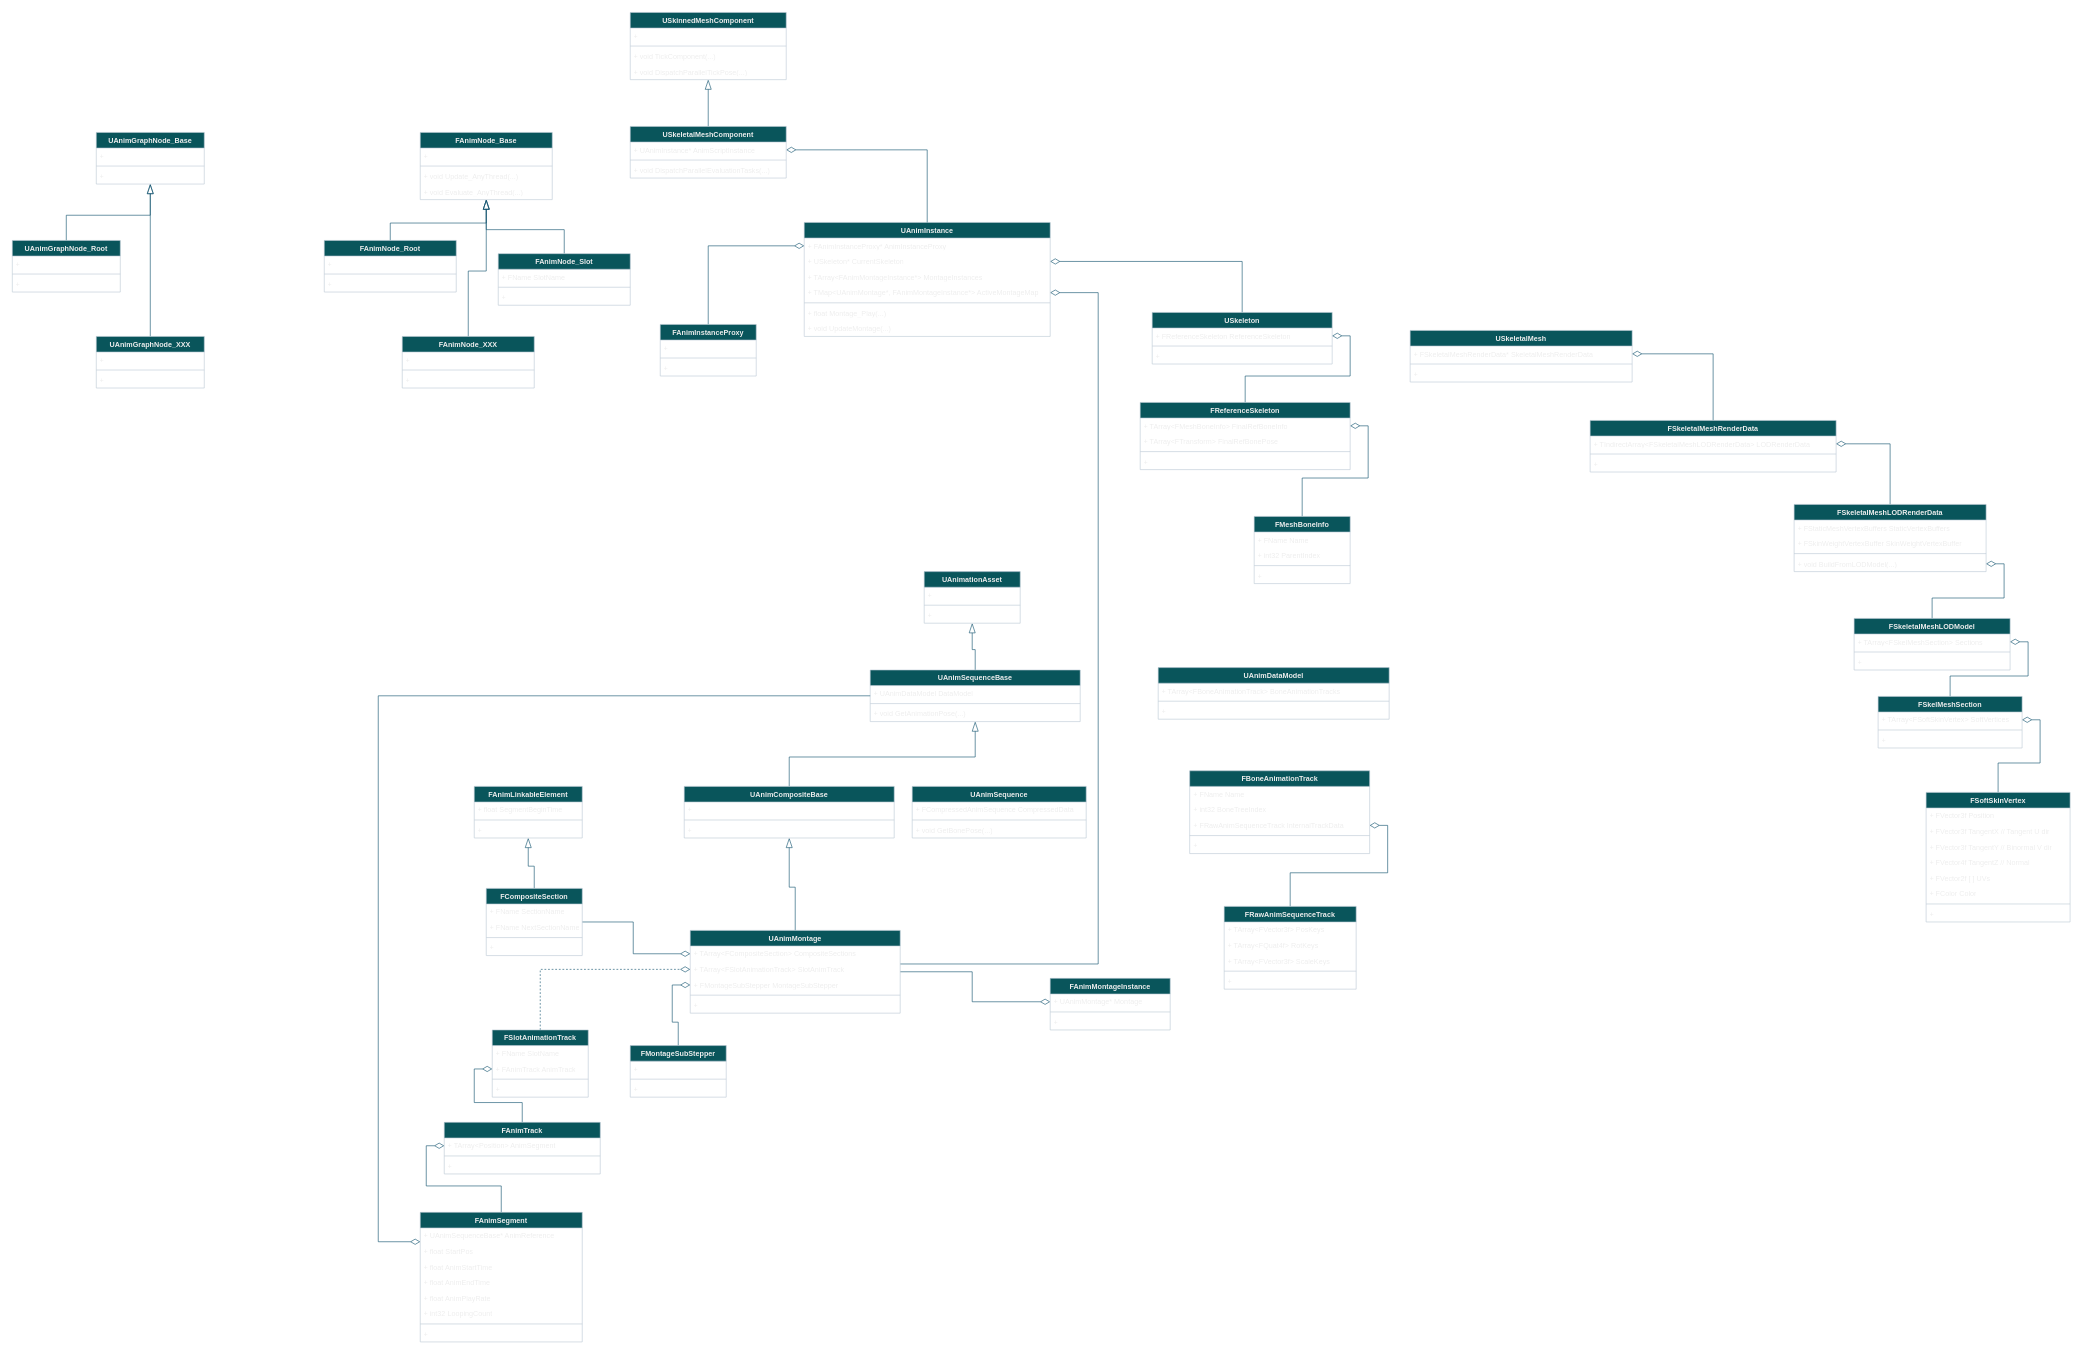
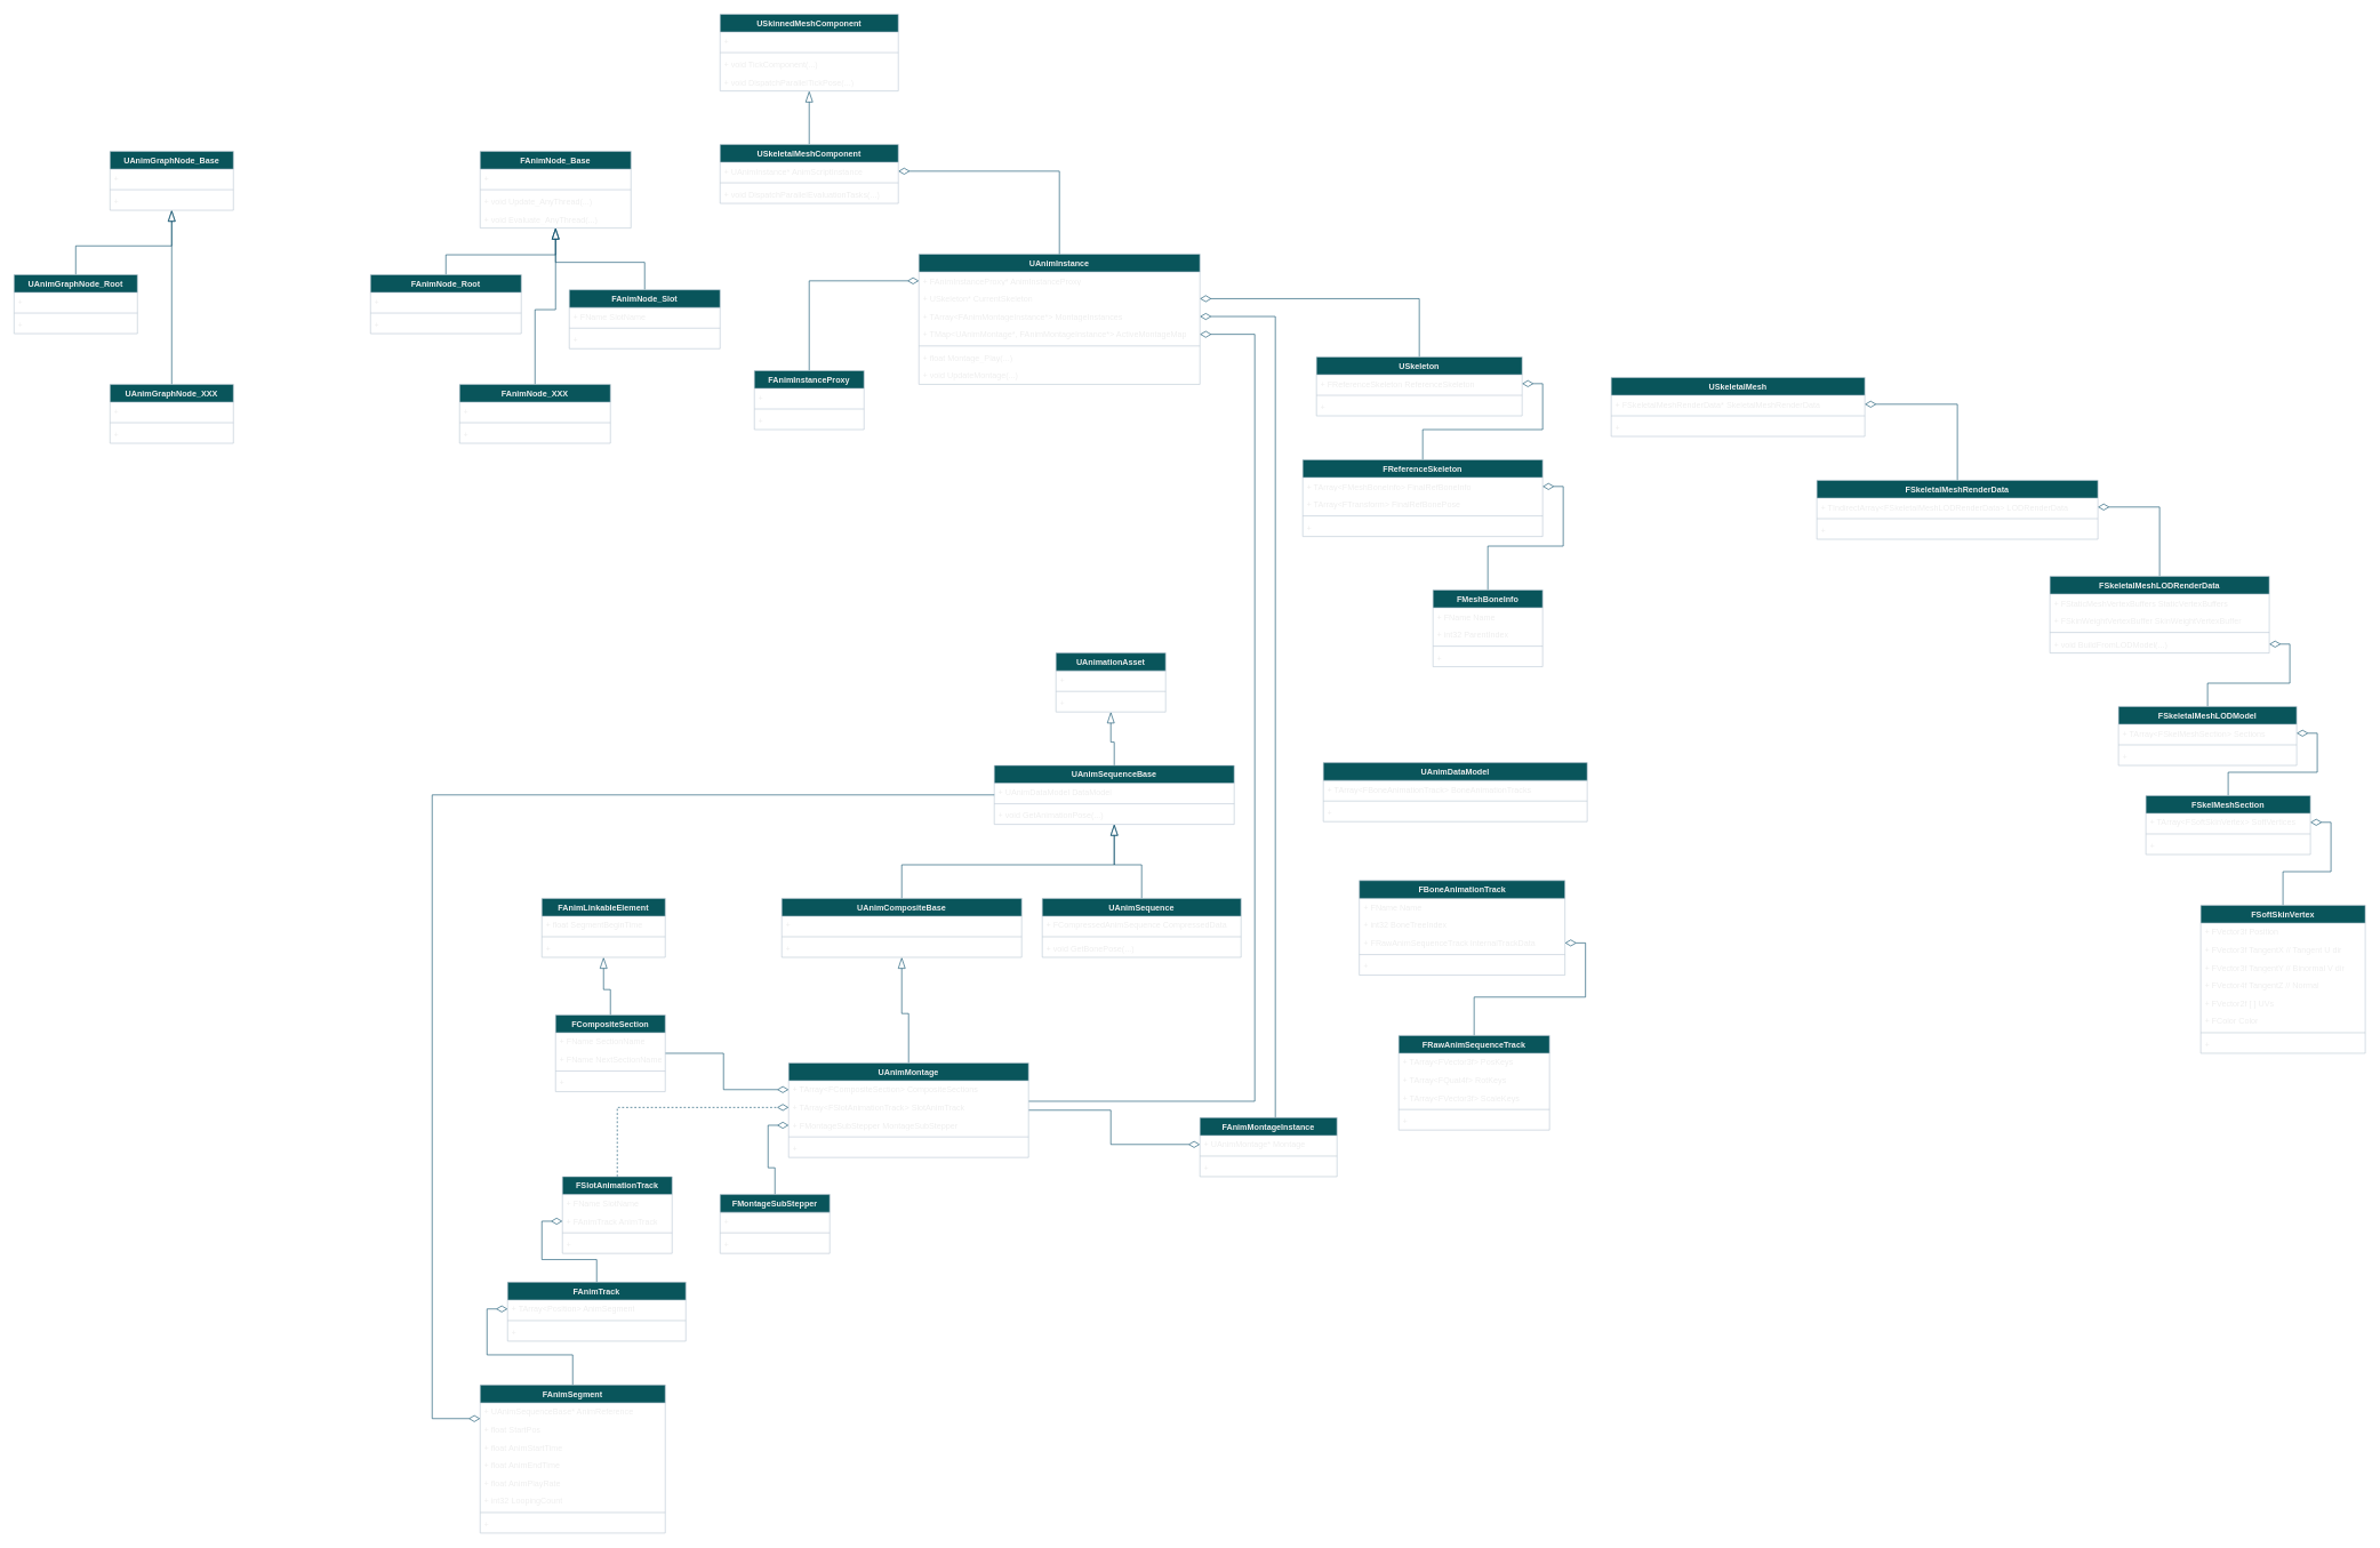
+ <mxCell id="2" style="edgeStyle=orthogonalEdgeStyle;rounded=0;orthogonalLoop=1;jettySize=auto;html=1;strokeColor=#0B4D6A;align=center;verticalAlign=middle;fontFamily=Helvetica;fontSize=11;fontColor=default;labelBackgroundColor=none;endArrow=diamondThin;endFill=0;endSize=14;jumpStyle=none;" parent="1" source="166" target="6" edge="1"><mxGeometry relative="1" as="geometry"><Array as="points"><mxPoint x="1860" y="1670" /><mxPoint x="1860" y="461" /></Array></mxGeometry></mxCell>
+ <mxCell id="68" value="" style="edgeStyle=orthogonalEdgeStyle;rounded=0;orthogonalLoop=1;jettySize=auto;html=1;strokeColor=#0B4D6A;align=center;verticalAlign=middle;fontFamily=Helvetica;fontSize=11;fontColor=default;labelBackgroundColor=none;endArrow=blockThin;endFill=0;endSize=14;" parent="1" source="74" target="70" edge="1"><mxGeometry relative="1" as="geometry" /></mxCell>
